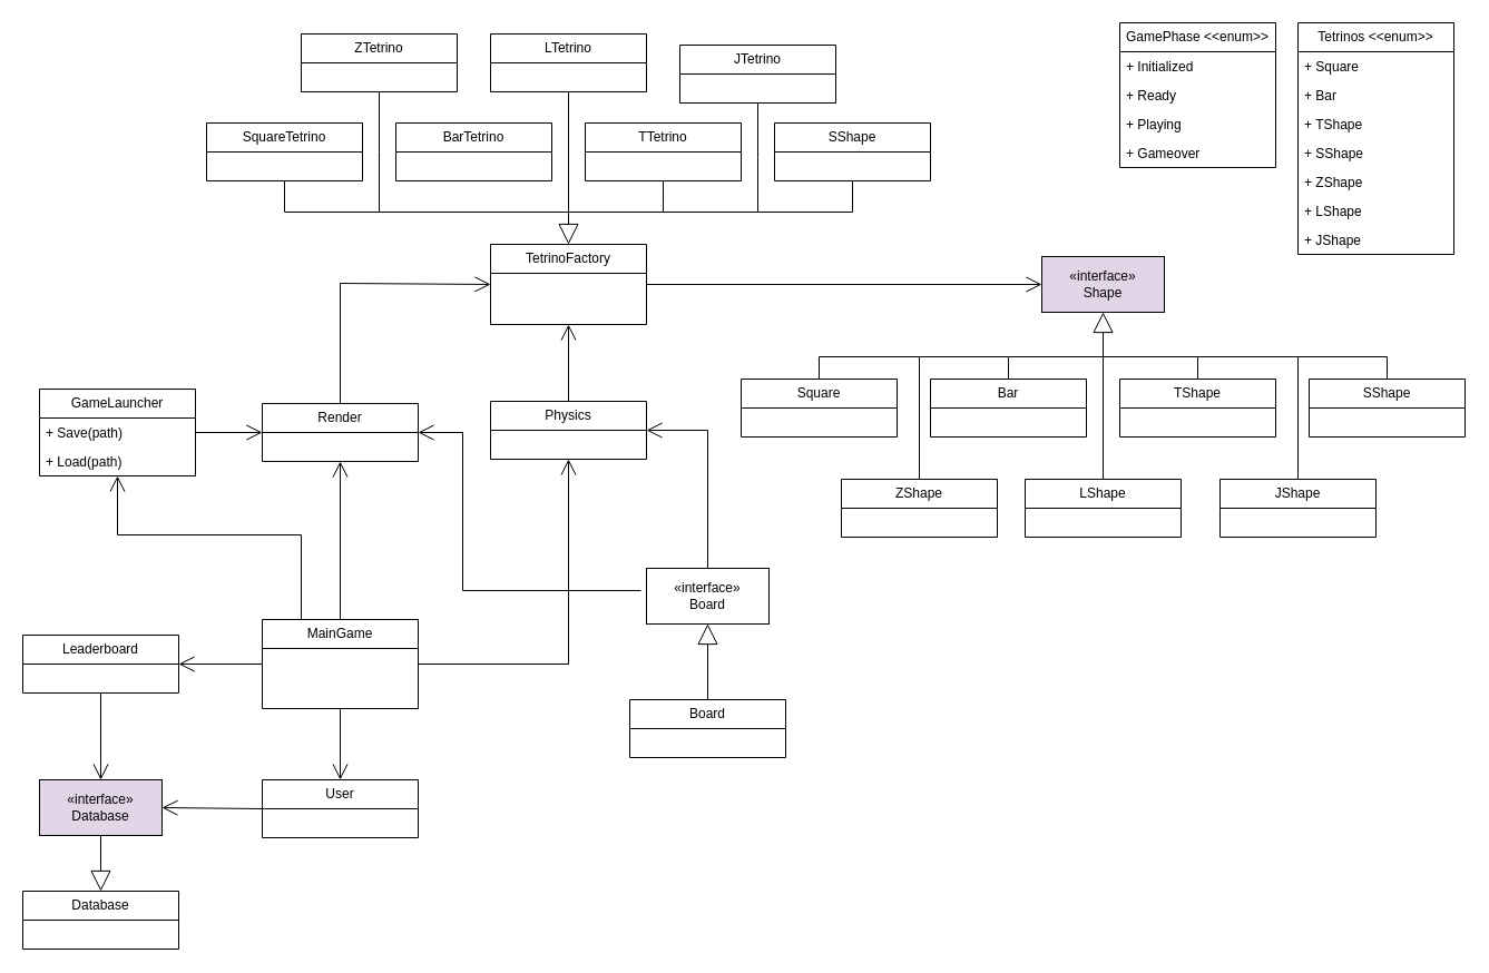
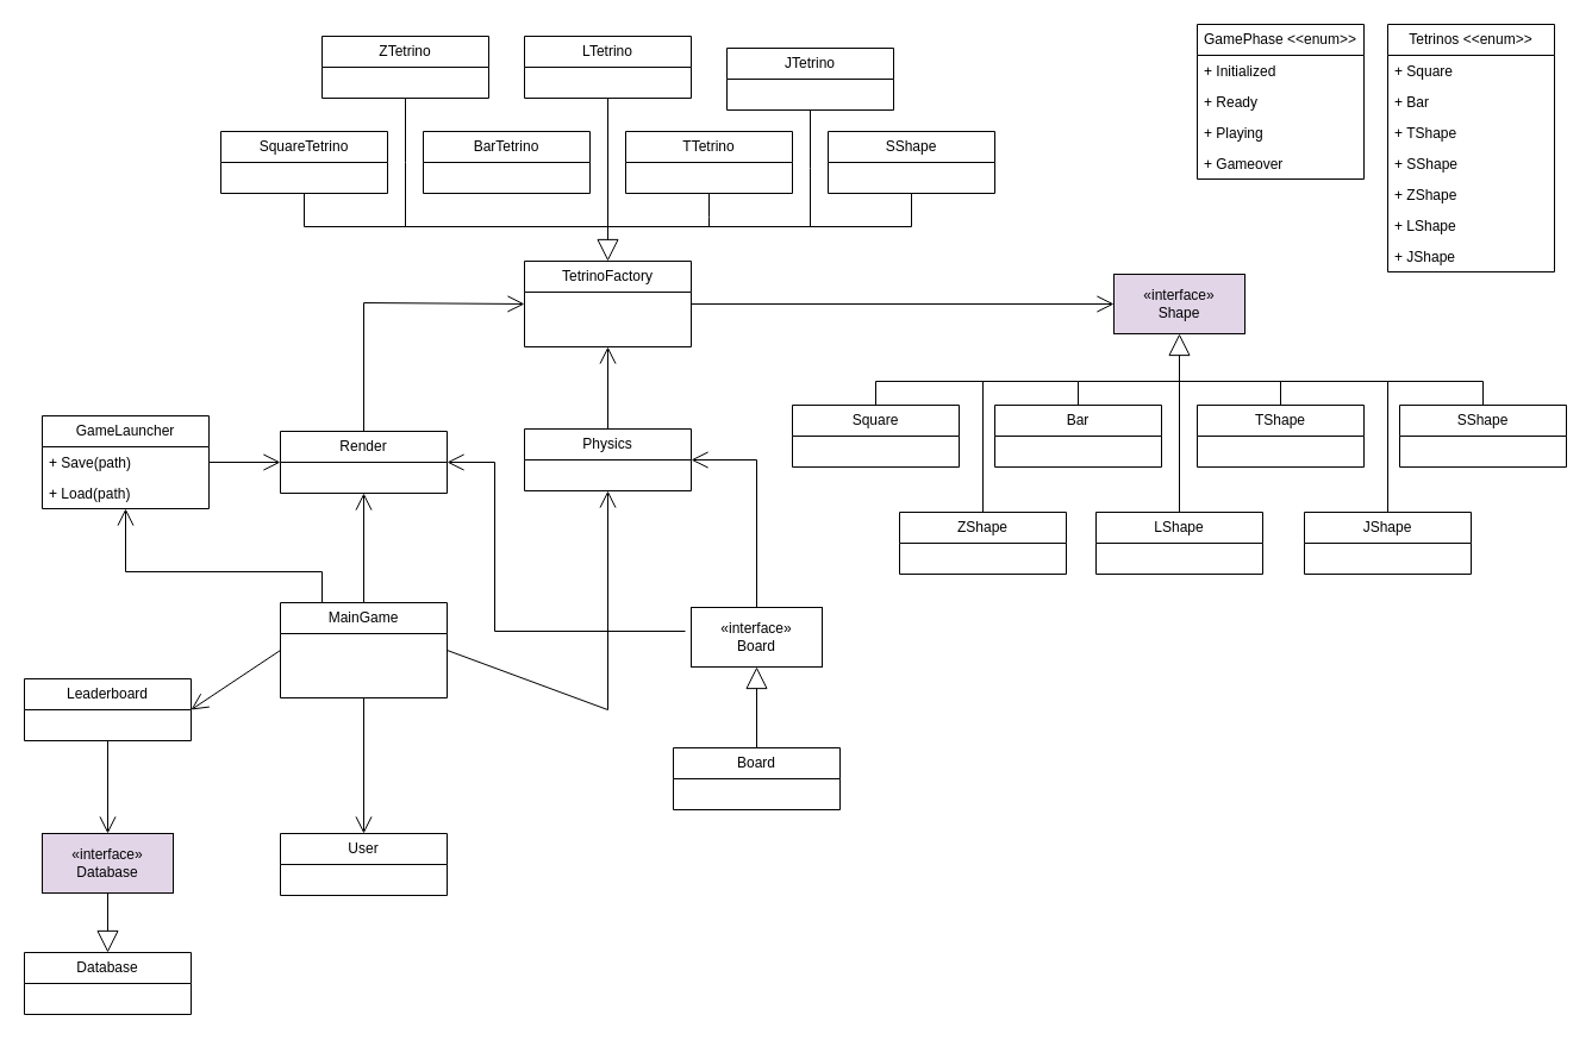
- <mxCell id="47" value="MainGame" style="swimlane;fontStyle=0;childLayout=stackLayout;horizontal=1;startSize=26;fillColor=none;horizontalStack=0;resizeParent=1;resizeParentMax=0;resizeLast=0;collapsible=1;marginBottom=0;whiteSpace=wrap;html=1;" vertex="1" parent="1"><mxGeometry x="235" y="556" width="140" height="80" as="geometry" /></mxCell>
+ <mxCell id="47" value="MainGame" style="swimlane;fontStyle=0;childLayout=stackLayout;horizontal=1;startSize=26;fillColor=none;horizontalStack=0;resizeParent=1;resizeParentMax=0;resizeLast=0;collapsible=1;marginBottom=0;whiteSpace=wrap;html=1;" vertex="1" parent="1"><mxGeometry x="235" y="506" width="140" height="80" as="geometry" /></mxCell>
- <mxCell id="64" value="" style="endArrow=open;endFill=1;endSize=12;html=1;rounded=0;exitX=0;exitY=0.5;exitDx=0;exitDy=0;entryX=1;entryY=0.5;entryDx=0;entryDy=0;" edge="1" parent="1" source="51" target="57"><mxGeometry width="160" relative="1" as="geometry"><mxPoint x="125" y="680" as="sourcePoint" /><mxPoint x="125" y="758" as="targetPoint" /></mxGeometry></mxCell>
